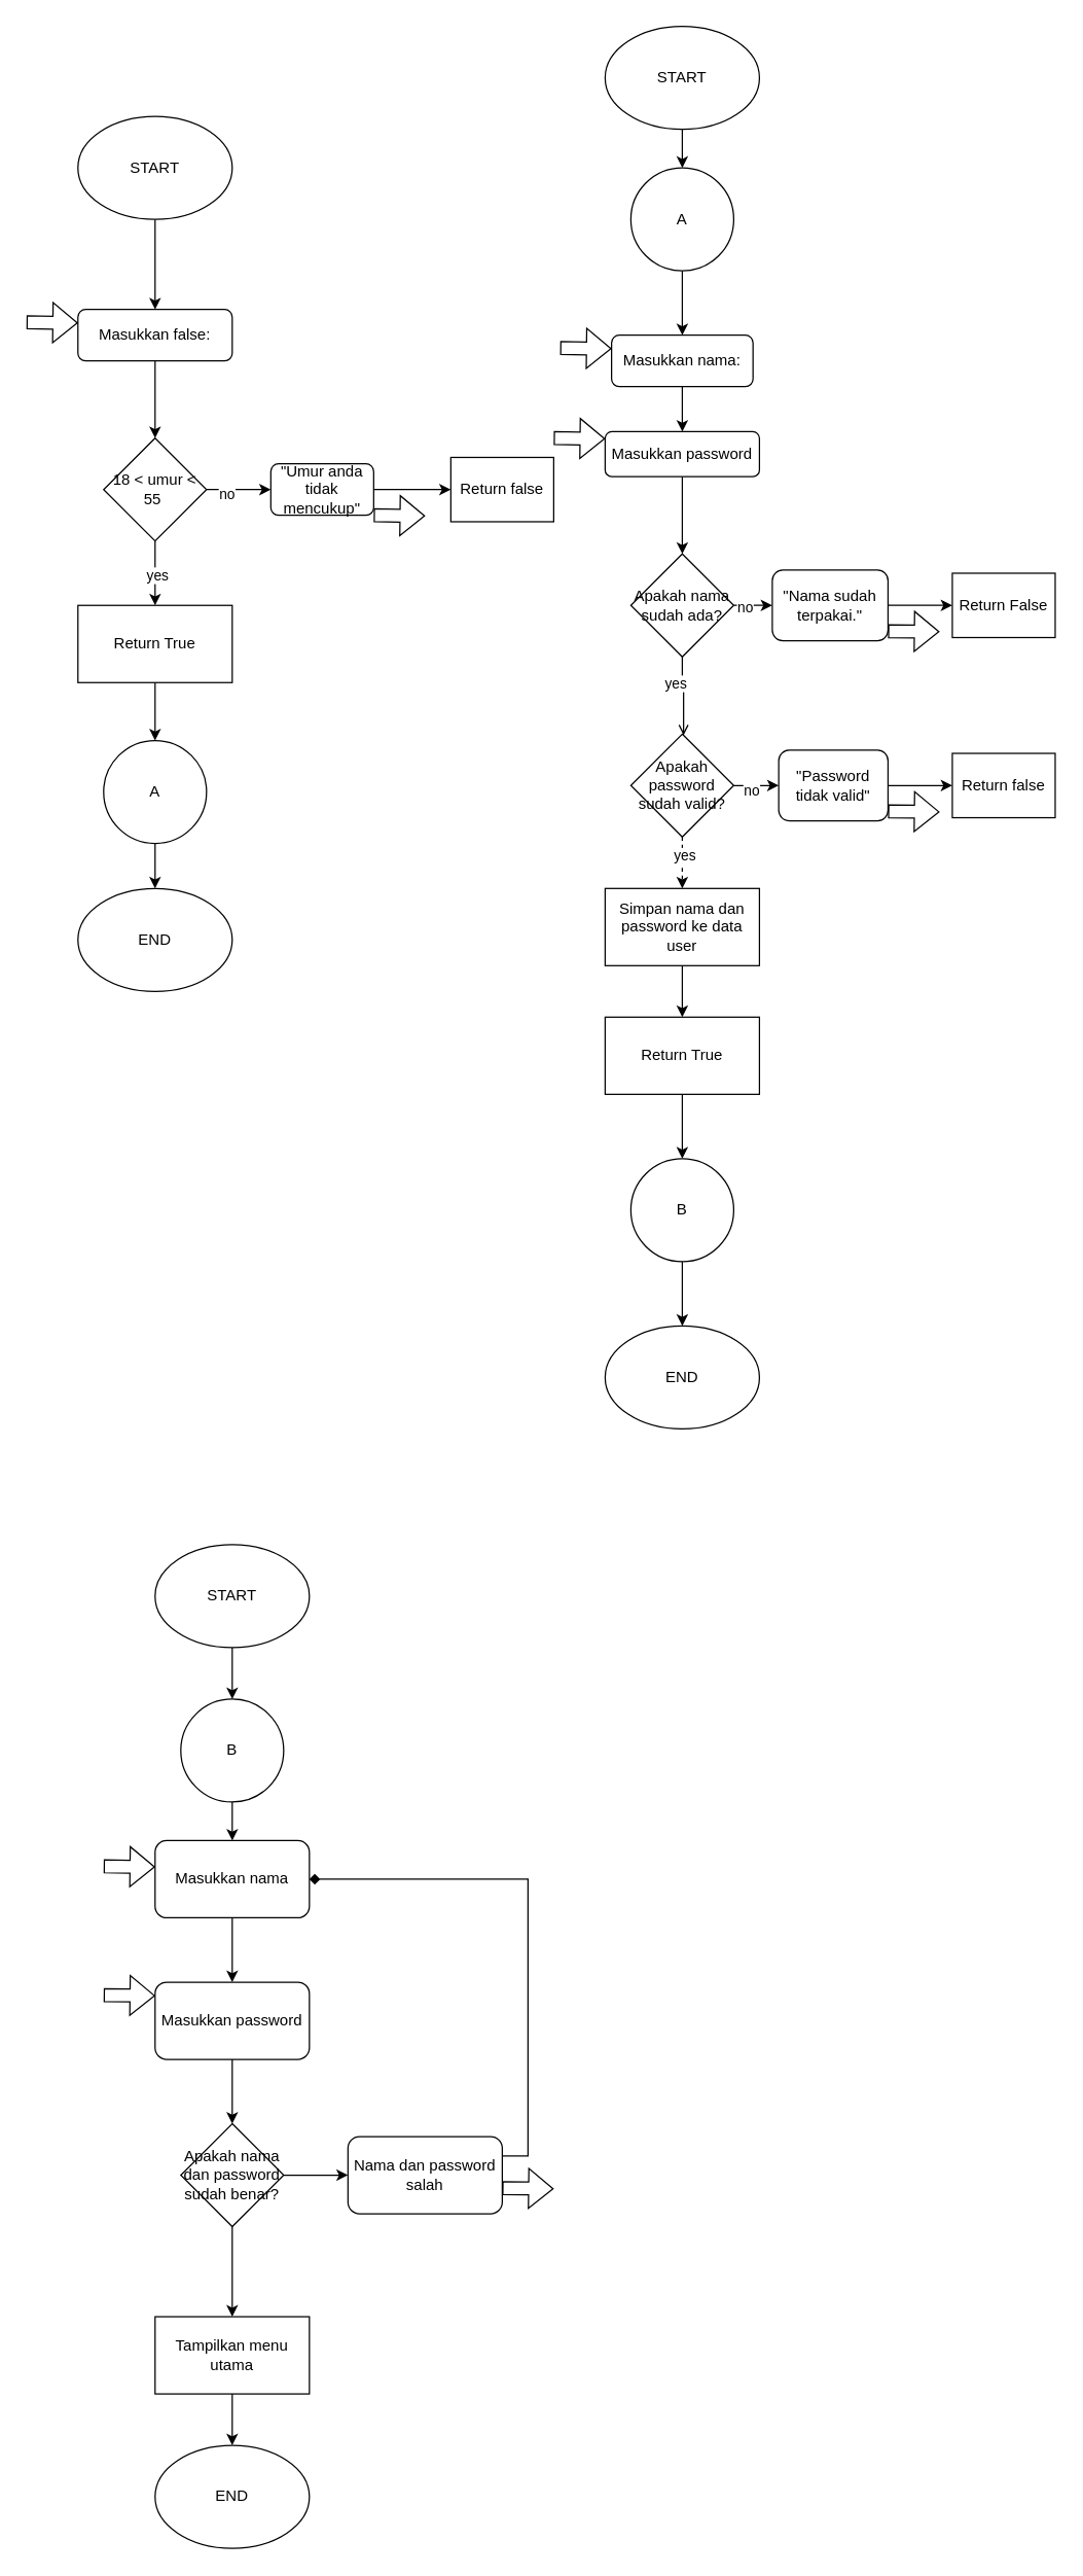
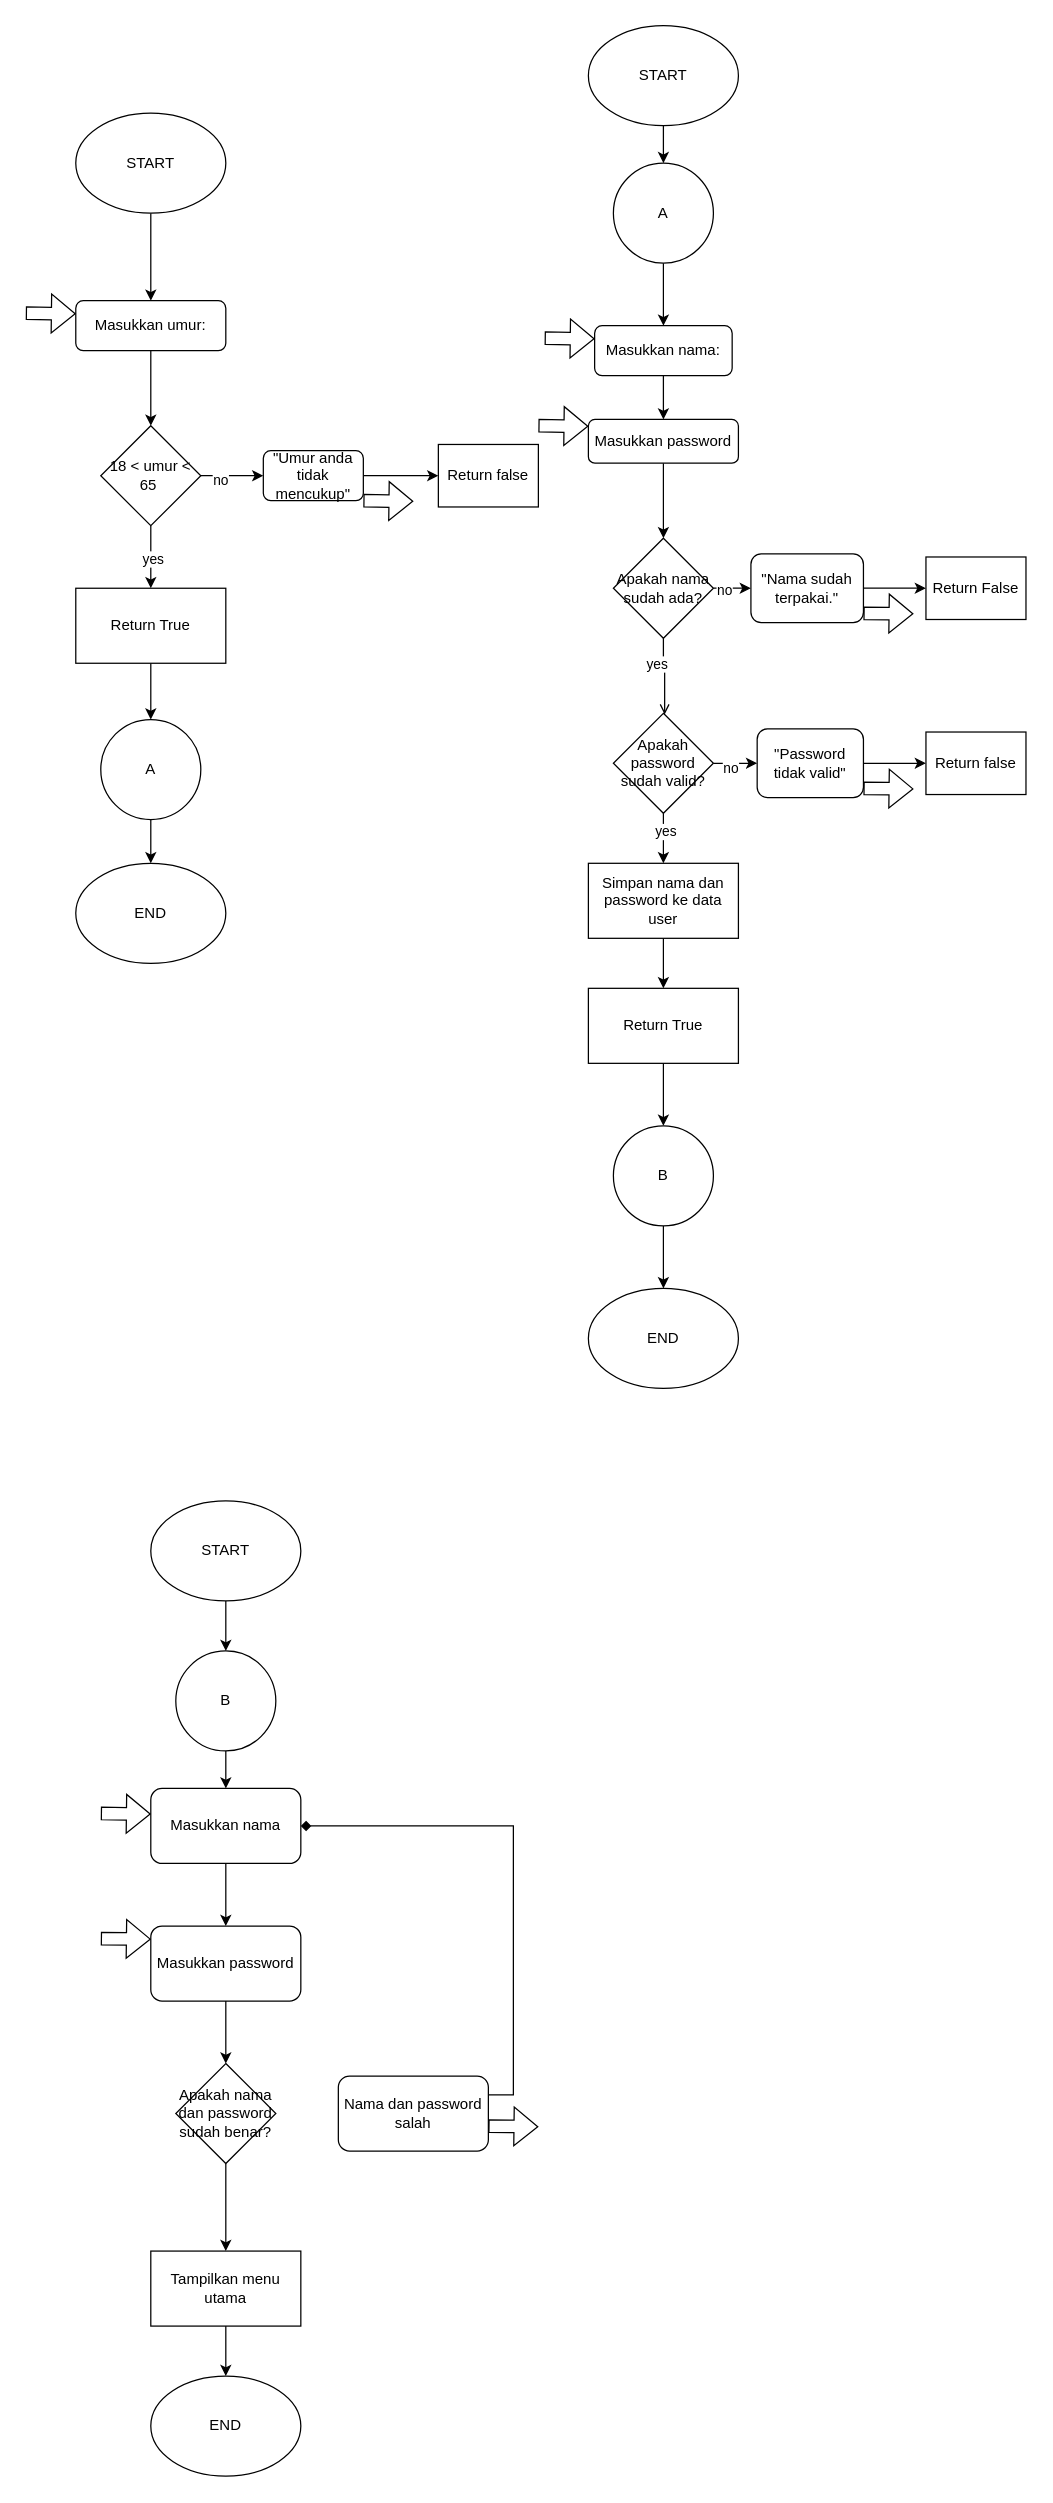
- <mxCell id="5" value="Masukkan false:" style="rounded=1;whiteSpace=wrap;html=1;" vertex="1" parent="1"><mxGeometry x="60" y="240" width="120" height="40" as="geometry" /></mxCell>
+ <mxCell id="5" value="Masukkan umur:" style="rounded=1;whiteSpace=wrap;html=1;" vertex="1" parent="1"><mxGeometry x="60" y="240" width="120" height="40" as="geometry" /></mxCell>
- <mxCell id="11" value="18 &amp;lt; umur &amp;lt; 55&amp;nbsp;" style="rhombus;whiteSpace=wrap;html=1;" vertex="1" parent="1"><mxGeometry x="80" y="340" width="80" height="80" as="geometry" /></mxCell>
+ <mxCell id="11" value="18 &amp;lt; umur &amp;lt; 65&amp;nbsp;" style="rhombus;whiteSpace=wrap;html=1;" vertex="1" parent="1"><mxGeometry x="80" y="340" width="80" height="80" as="geometry" /></mxCell>
- <mxCell id="40" style="edgeStyle=orthogonalEdgeStyle;rounded=0;orthogonalLoop=1;jettySize=auto;html=1;dashed=1;" edge="1" parent="1" source="44" target="46"><mxGeometry relative="1" as="geometry"><mxPoint x="530" y="690" as="targetPoint" /></mxGeometry></mxCell>
+ <mxCell id="40" style="edgeStyle=orthogonalEdgeStyle;rounded=0;orthogonalLoop=1;jettySize=auto;html=1;" edge="1" parent="1" source="44" target="46"><mxGeometry relative="1" as="geometry"><mxPoint x="530" y="690" as="targetPoint" /></mxGeometry></mxCell>
- <mxCell id="67" style="edgeStyle=orthogonalEdgeStyle;rounded=0;orthogonalLoop=1;jettySize=auto;html=1;exitX=1;exitY=0.5;exitDx=0;exitDy=0;" edge="1" parent="1" source="68" target="72"><mxGeometry relative="1" as="geometry"><mxPoint x="300" y="1690" as="targetPoint" /></mxGeometry></mxCell>
